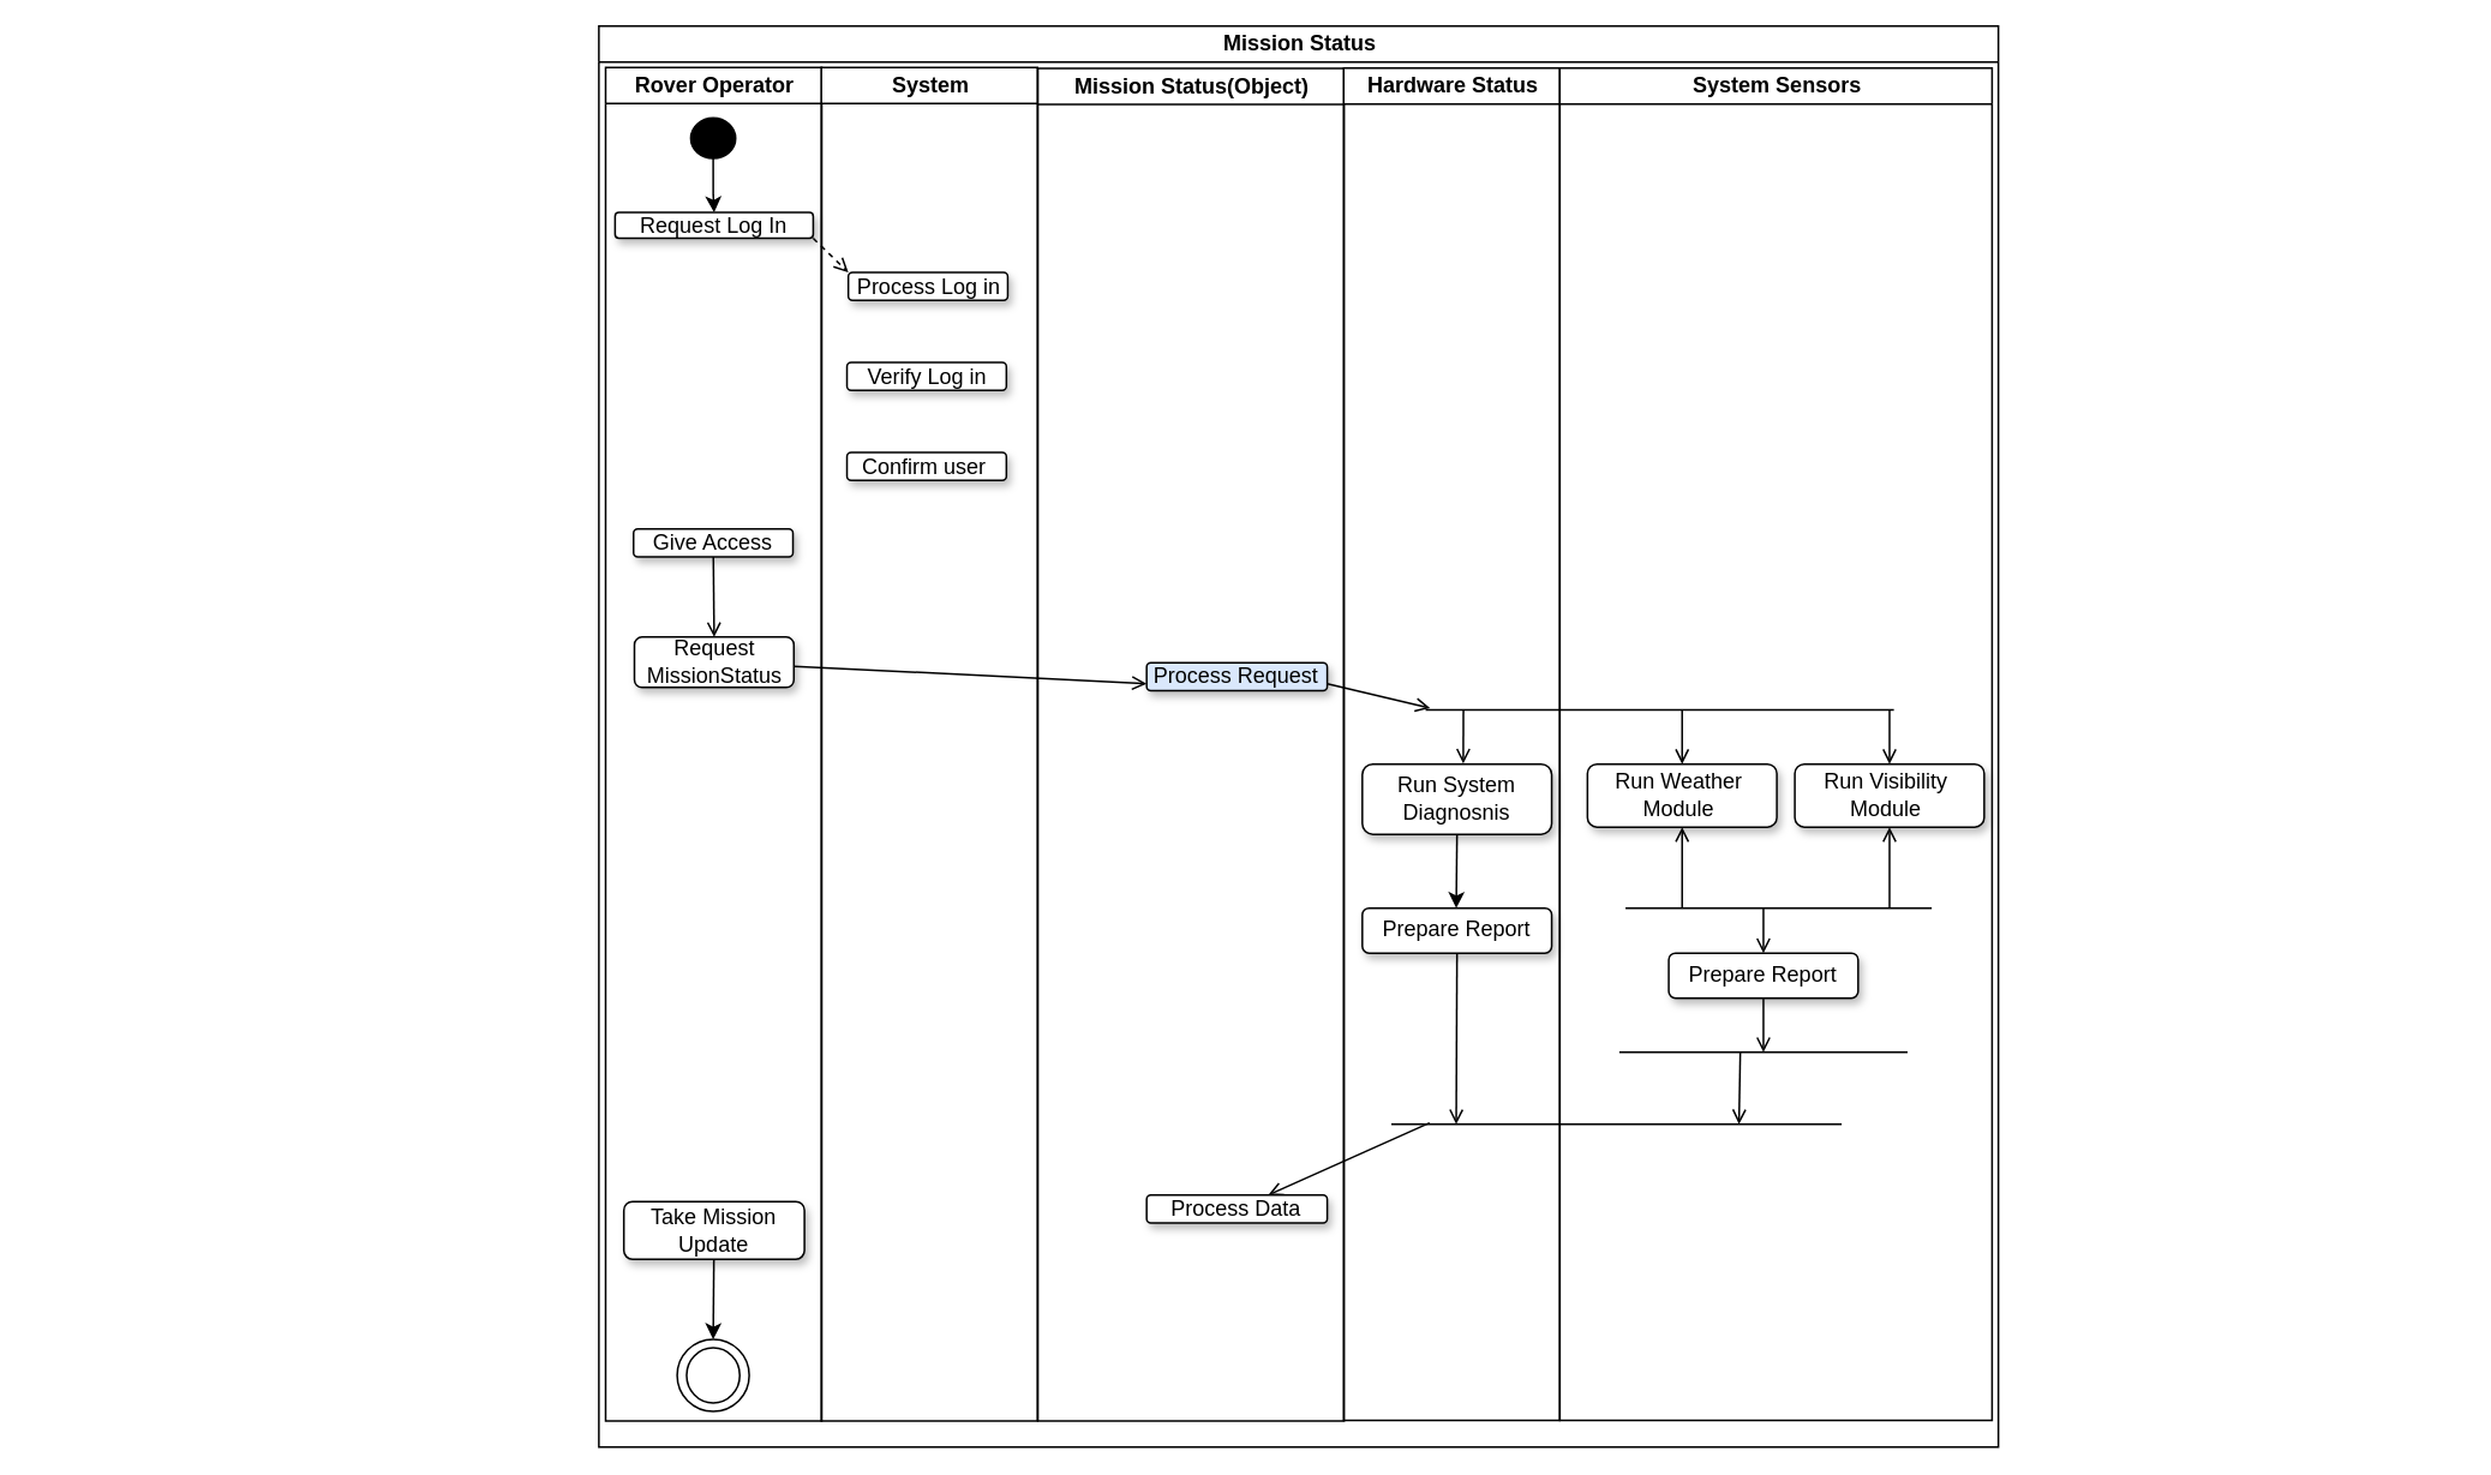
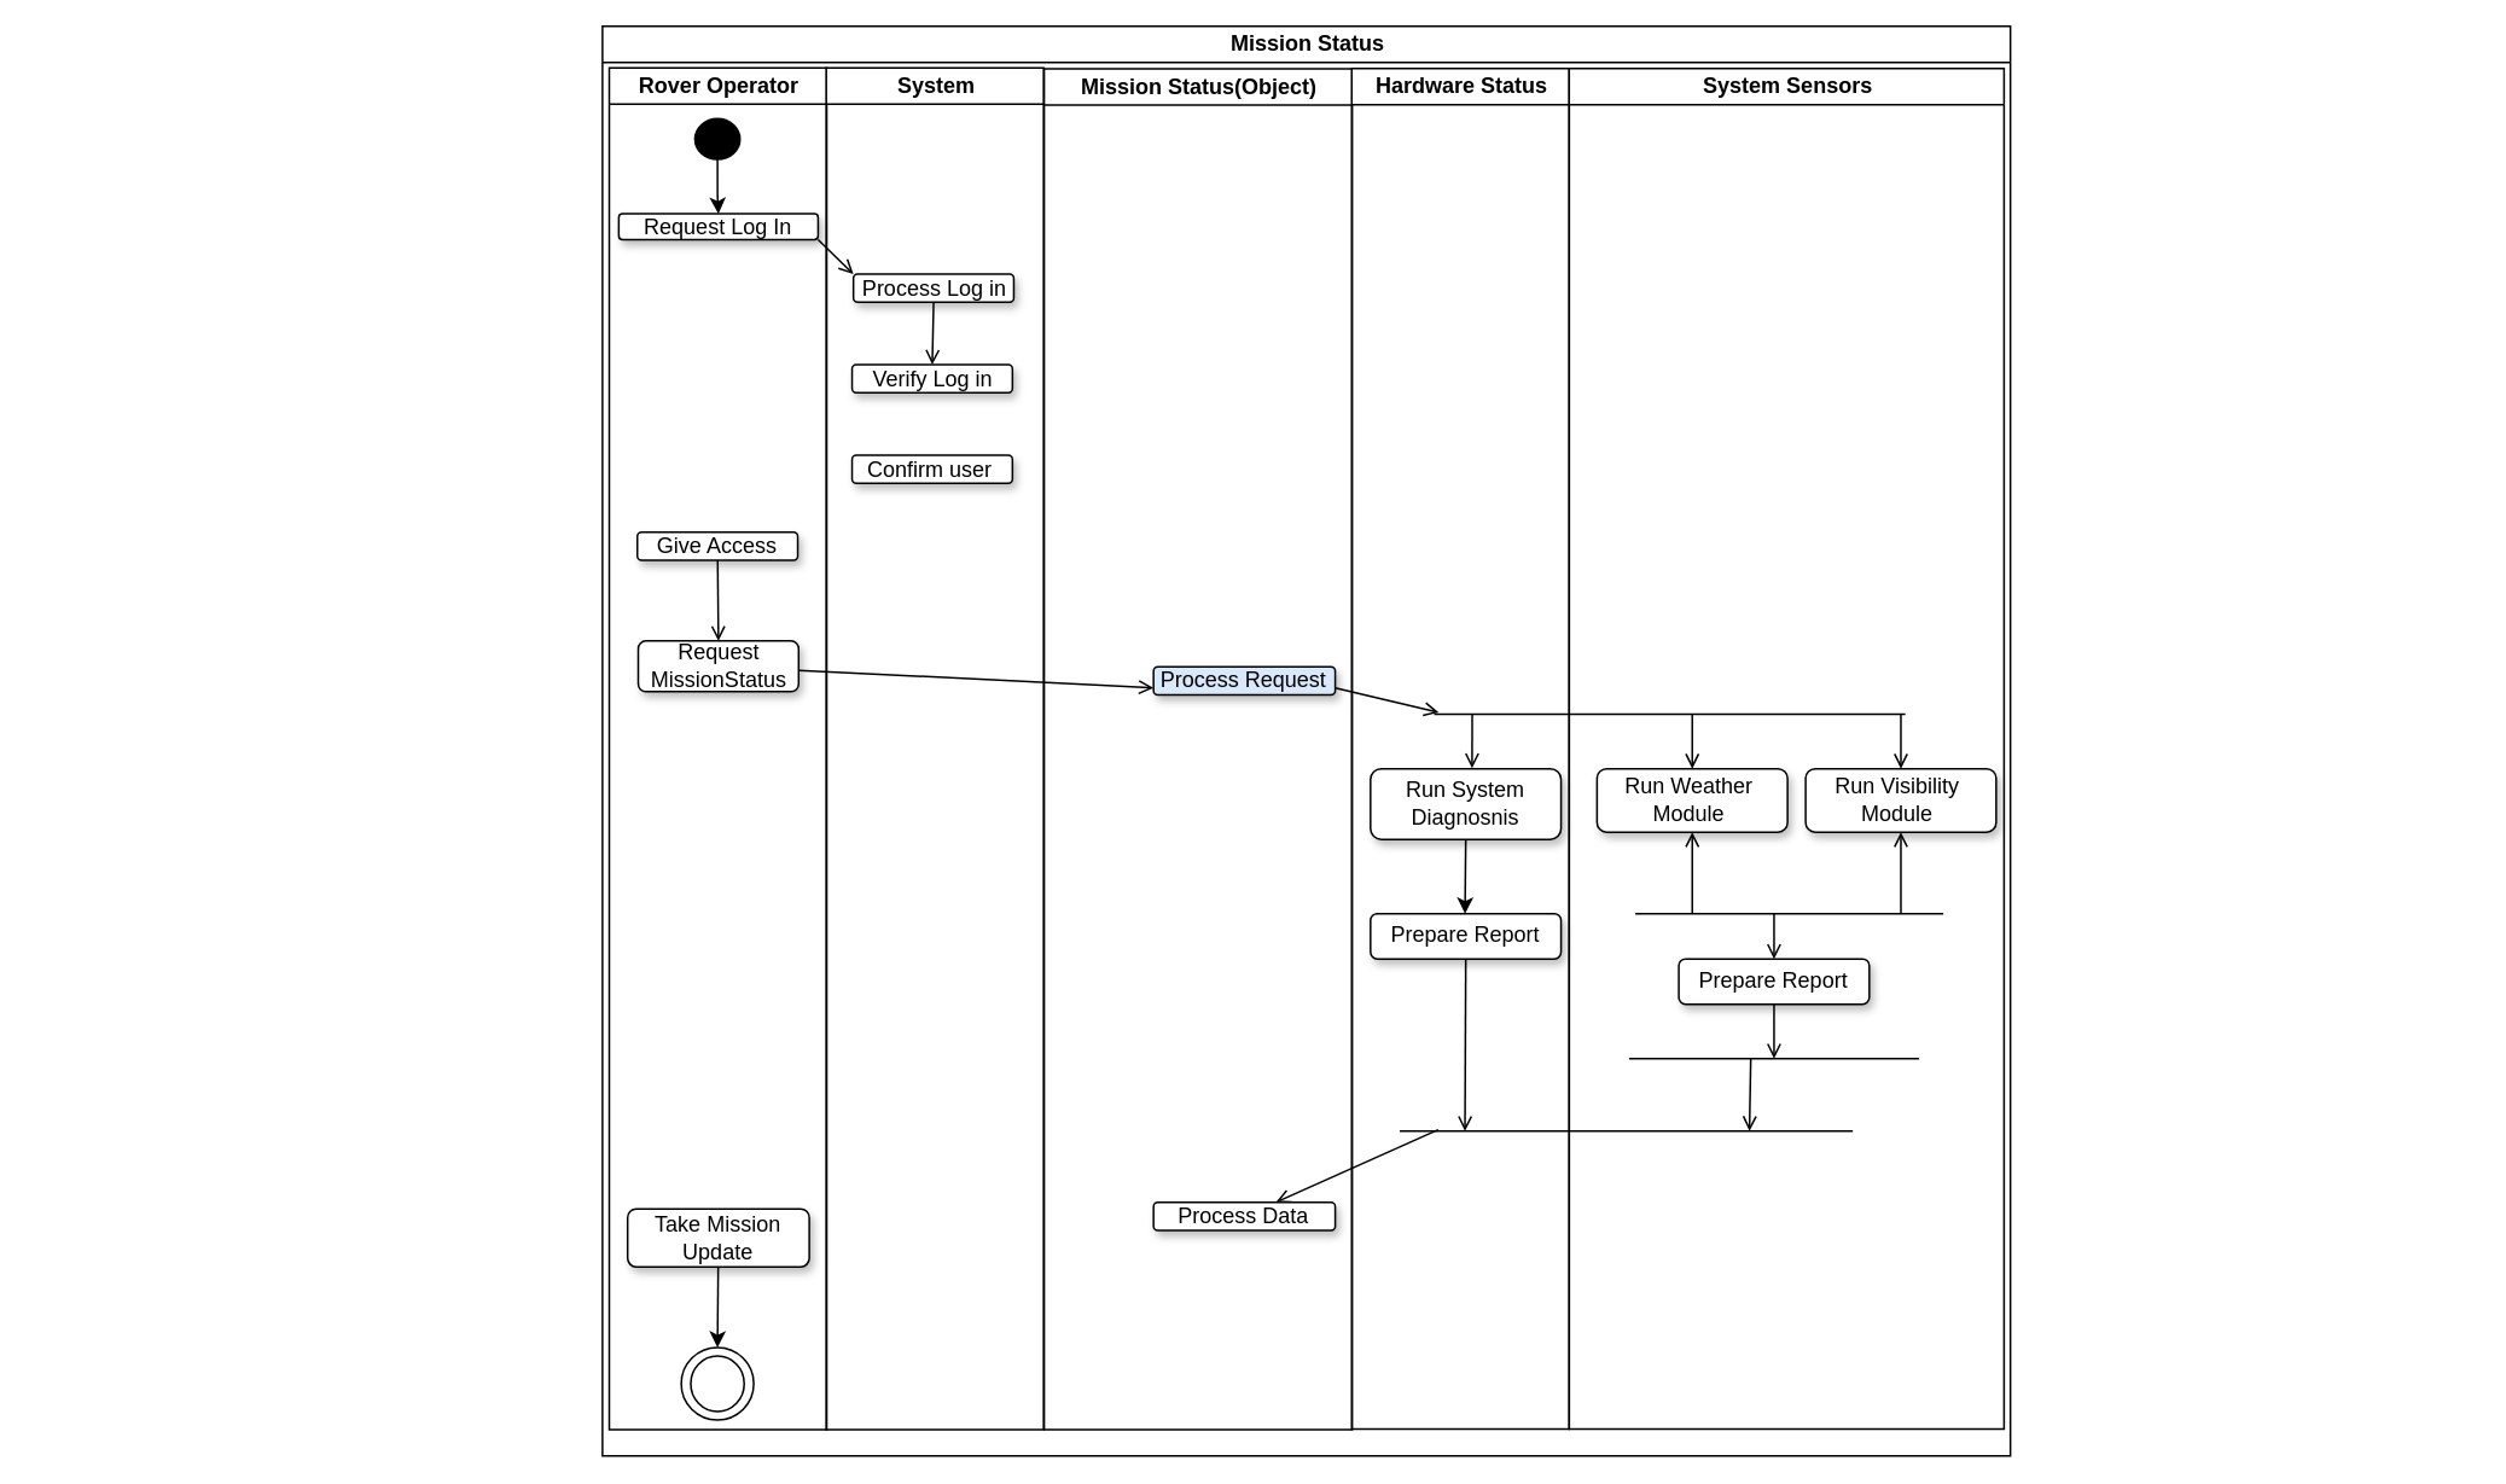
- <mxCell id="34" style="rounded=0;orthogonalLoop=1;jettySize=auto;html=1;entryX=0;entryY=0;entryDx=0;entryDy=0;exitX=1;exitY=1;exitDx=0;exitDy=0;endArrow=open;endFill=0;dashed=1;" edge="1" parent="1" source="8" target="15"><mxGeometry relative="1" as="geometry"><mxPoint x="483.25" y="168.5" as="targetPoint" /></mxGeometry></mxCell>
+ <mxCell id="34" style="rounded=0;orthogonalLoop=1;jettySize=auto;html=1;entryX=0;entryY=0;entryDx=0;entryDy=0;exitX=1;exitY=1;exitDx=0;exitDy=0;endArrow=open;endFill=0;" edge="1" parent="1" source="8" target="15"><mxGeometry relative="1" as="geometry"><mxPoint x="483.25" y="168.5" as="targetPoint" /></mxGeometry></mxCell>
+ <mxCell id="18" style="rounded=0;orthogonalLoop=1;jettySize=auto;html=1;entryX=0.5;entryY=0;entryDx=0;entryDy=0;exitX=0.5;exitY=1;exitDx=0;exitDy=0;endArrow=open;endFill=0;" edge="1" parent="14" source="15" target="17"><mxGeometry relative="1" as="geometry" /></mxCell>
